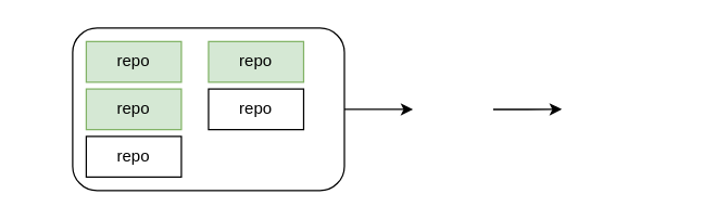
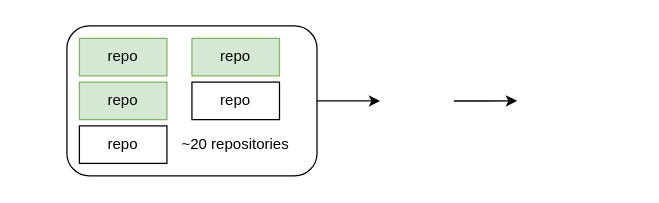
+ <mxCell id="10" value="~20 repositories" style="text;html=1;align=center;verticalAlign=middle;whiteSpace=wrap;rounded=0;" vertex="1" parent="1"><mxGeometry x="138" y="100" width="100" height="30" as="geometry" /></mxCell>
